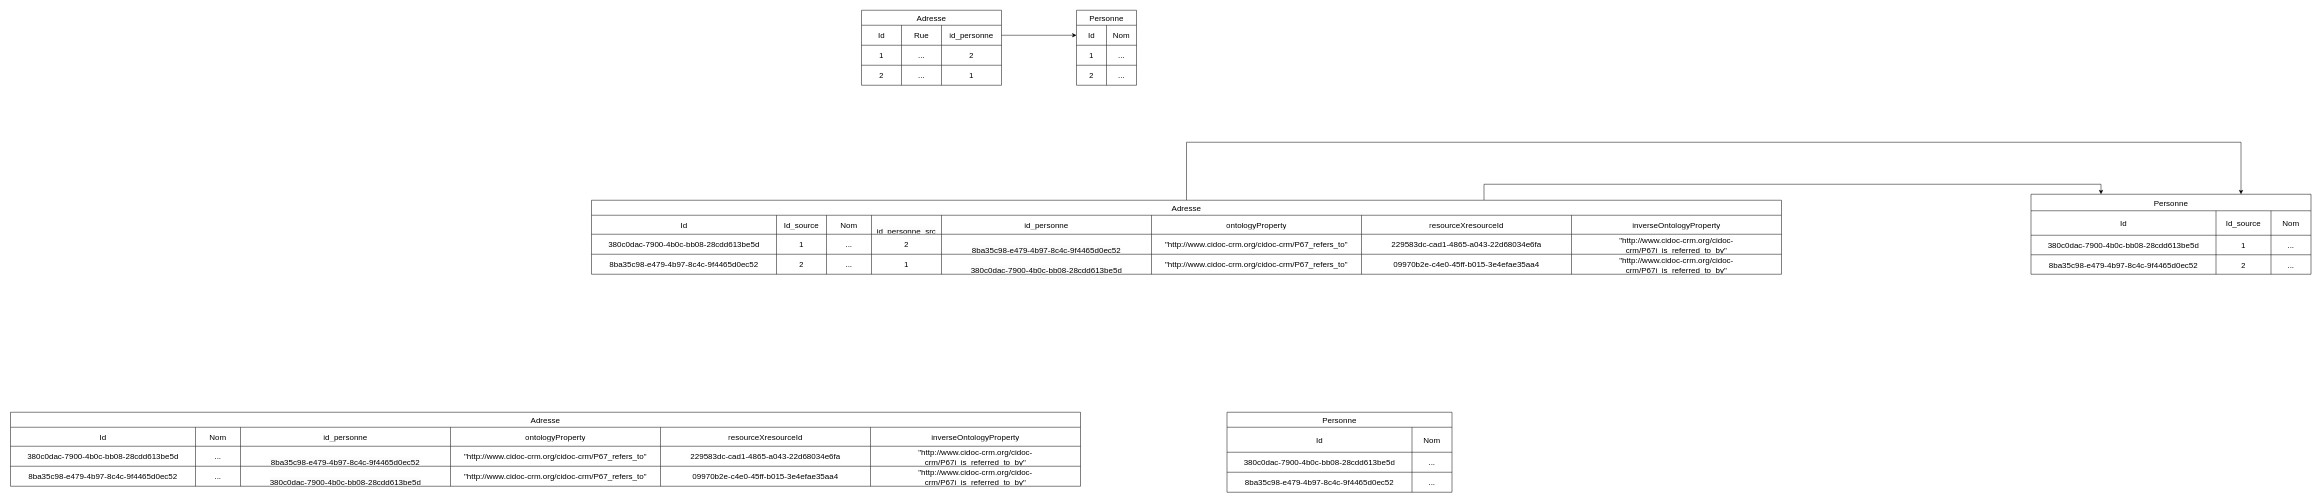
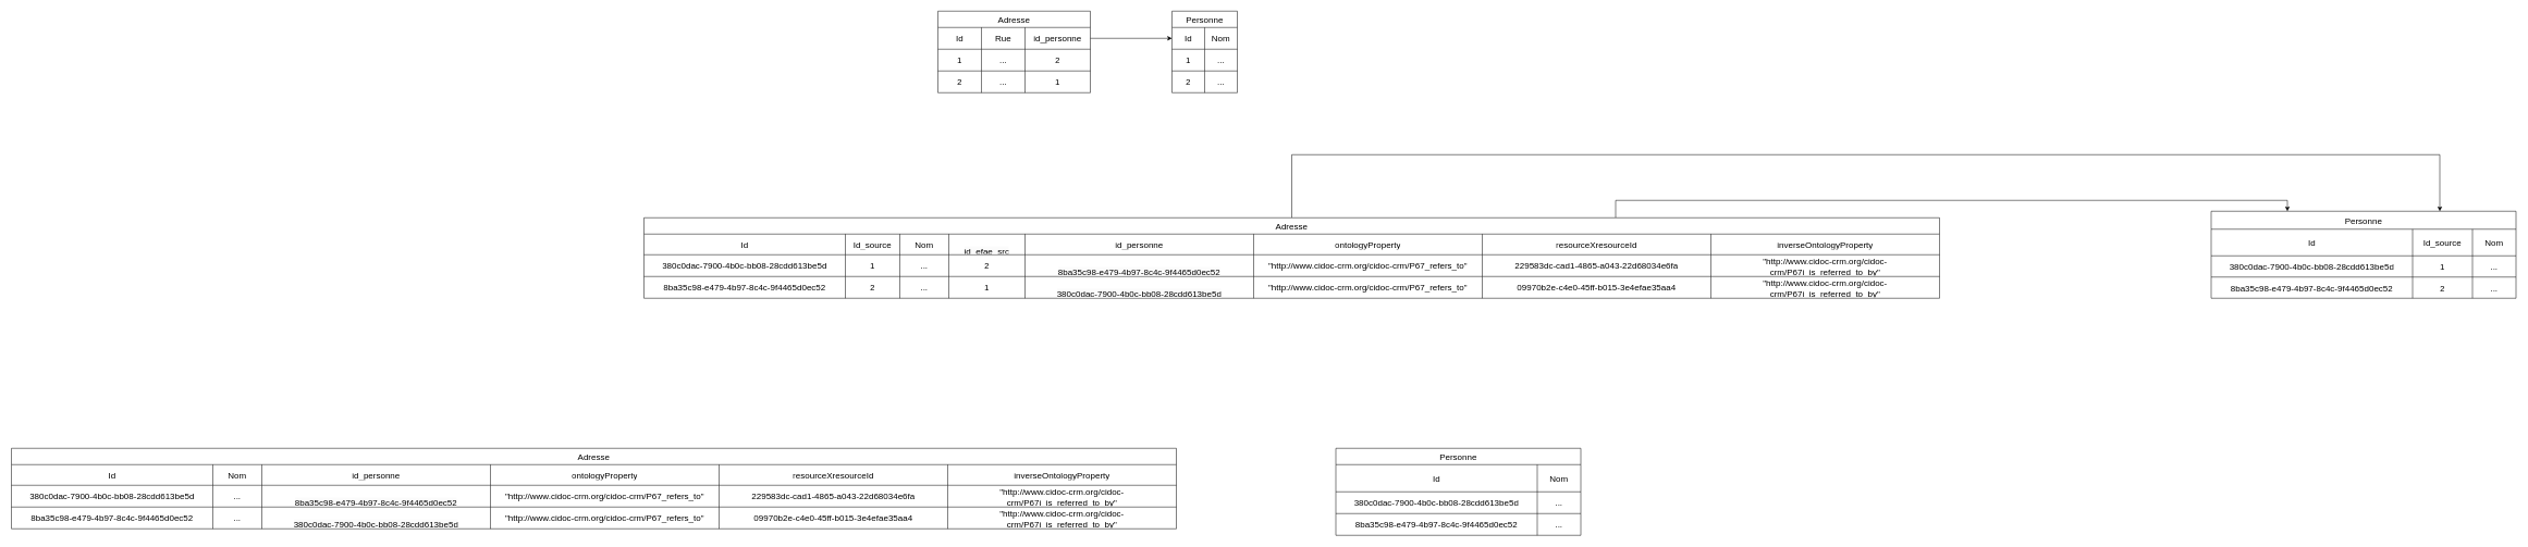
- <mxCell id="46" value="&lt;br&gt;&lt;span style=&quot;color: rgb(0, 0, 0); font-family: Helvetica; font-size: 16px; font-style: normal; font-variant-ligatures: normal; font-variant-caps: normal; font-weight: 400; letter-spacing: normal; orphans: 2; text-align: center; text-indent: 0px; text-transform: none; widows: 2; word-spacing: 0px; -webkit-text-stroke-width: 0px; white-space: normal; background-color: rgb(251, 251, 251); text-decoration-thickness: initial; text-decoration-style: initial; text-decoration-color: initial; display: inline !important; float: none;&quot;&gt;id_personne_src&lt;/span&gt;&lt;div&gt;&lt;br/&gt;&lt;/div&gt;" style="shape=partialRectangle;html=1;whiteSpace=wrap;connectable=0;strokeColor=inherit;overflow=hidden;fillColor=none;top=0;left=0;bottom=0;right=0;pointerEvents=1;fontSize=16;" vertex="1" parent="42"><mxGeometry x="560" width="140" height="38" as="geometry"><mxRectangle width="140" height="38" as="alternateBounds" /></mxGeometry></mxCell>
+ <mxCell id="46" value="&lt;br&gt;&lt;span style=&quot;color: rgb(0, 0, 0); font-family: Helvetica; font-size: 16px; font-style: normal; font-variant-ligatures: normal; font-variant-caps: normal; font-weight: 400; letter-spacing: normal; orphans: 2; text-align: center; text-indent: 0px; text-transform: none; widows: 2; word-spacing: 0px; -webkit-text-stroke-width: 0px; white-space: normal; background-color: rgb(251, 251, 251); text-decoration-thickness: initial; text-decoration-style: initial; text-decoration-color: initial; display: inline !important; float: none;&quot;&gt;id_efae_src&lt;/span&gt;&lt;div&gt;&lt;br/&gt;&lt;/div&gt;" style="shape=partialRectangle;html=1;whiteSpace=wrap;connectable=0;strokeColor=inherit;overflow=hidden;fillColor=none;top=0;left=0;bottom=0;right=0;pointerEvents=1;fontSize=16;" vertex="1" parent="42"><mxGeometry x="560" width="140" height="38" as="geometry"><mxRectangle width="140" height="38" as="alternateBounds" /></mxGeometry></mxCell>
